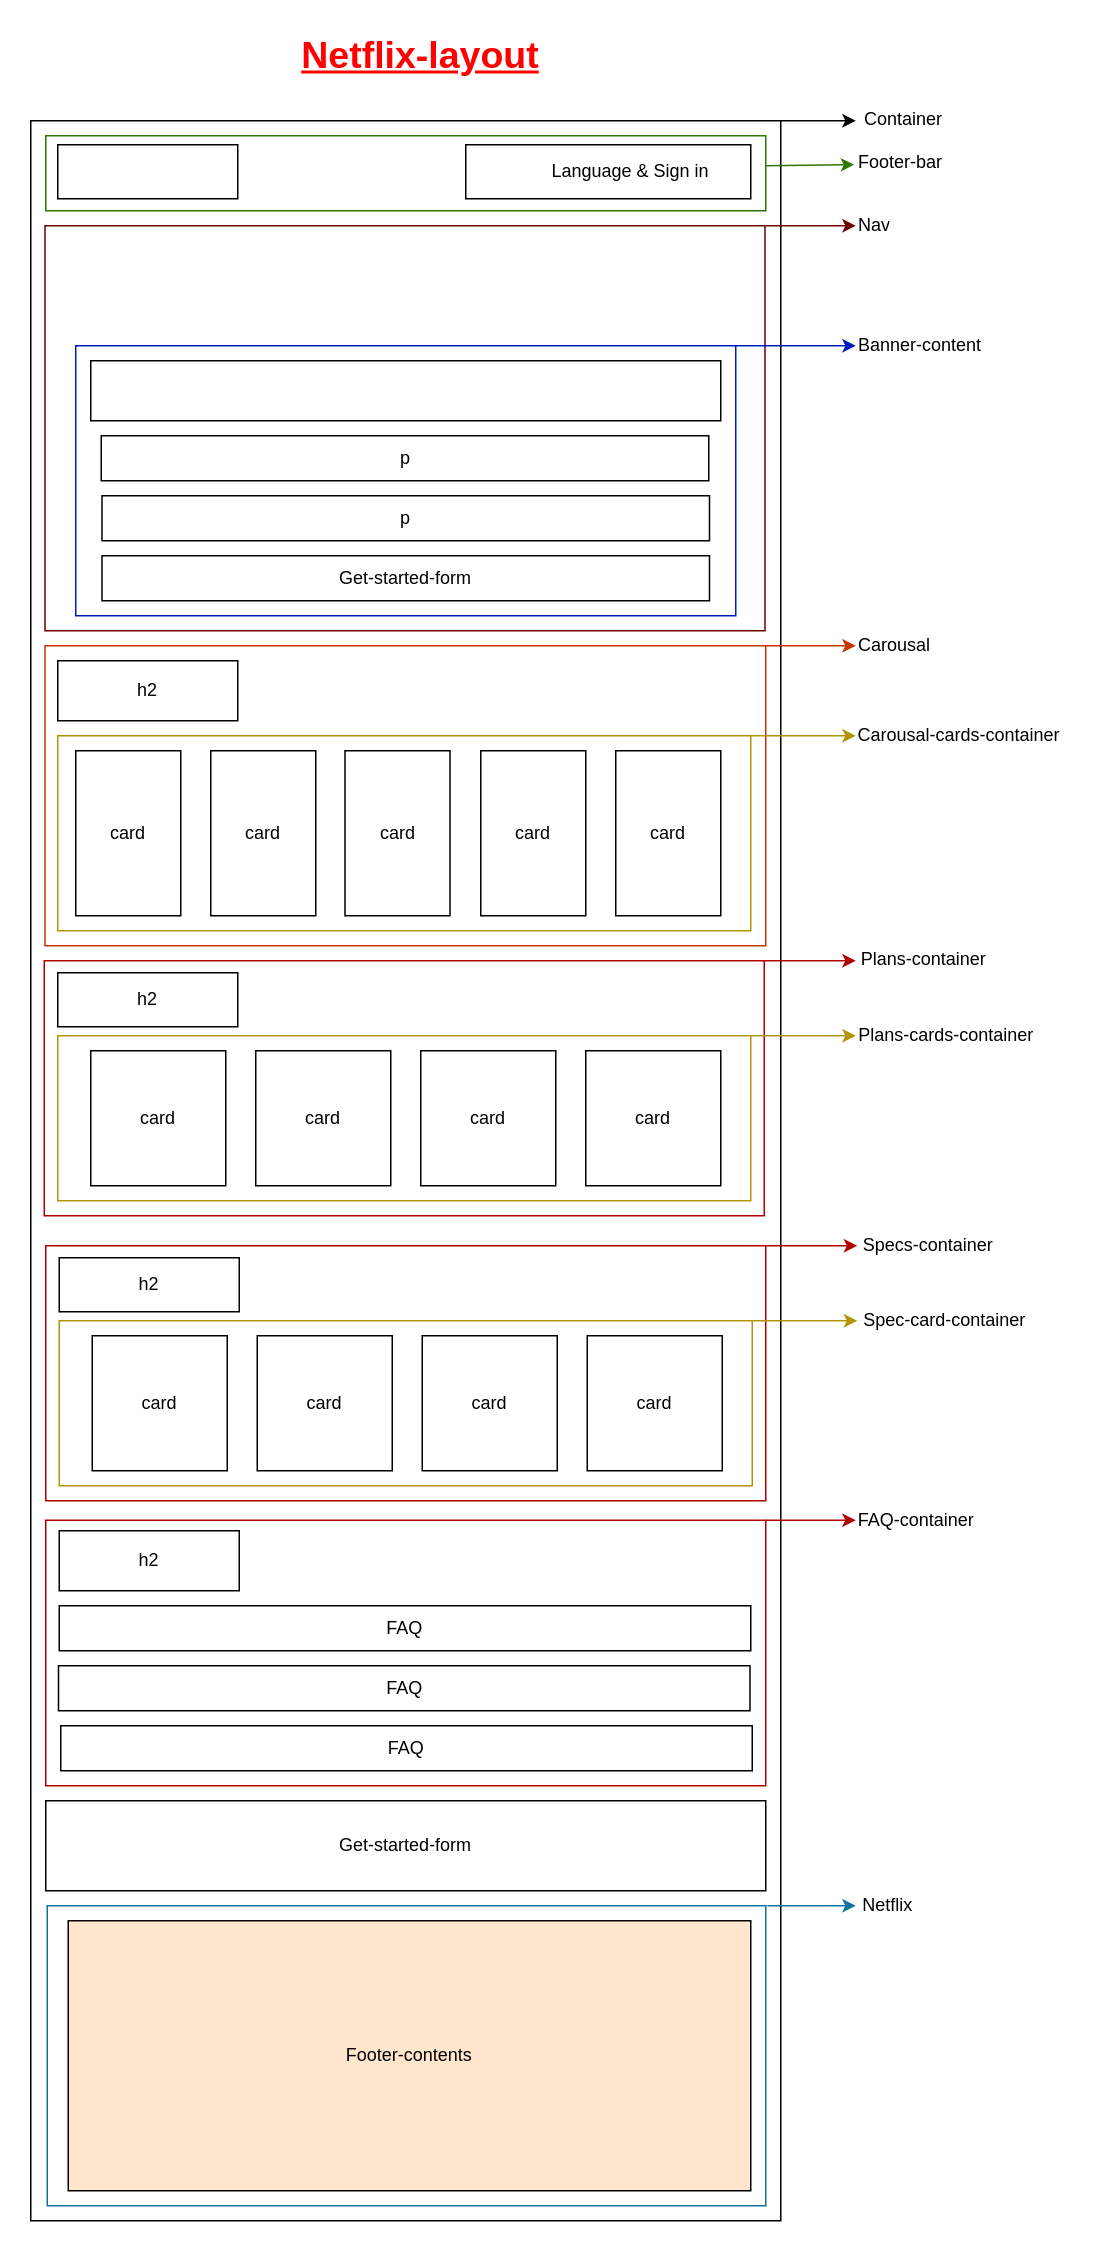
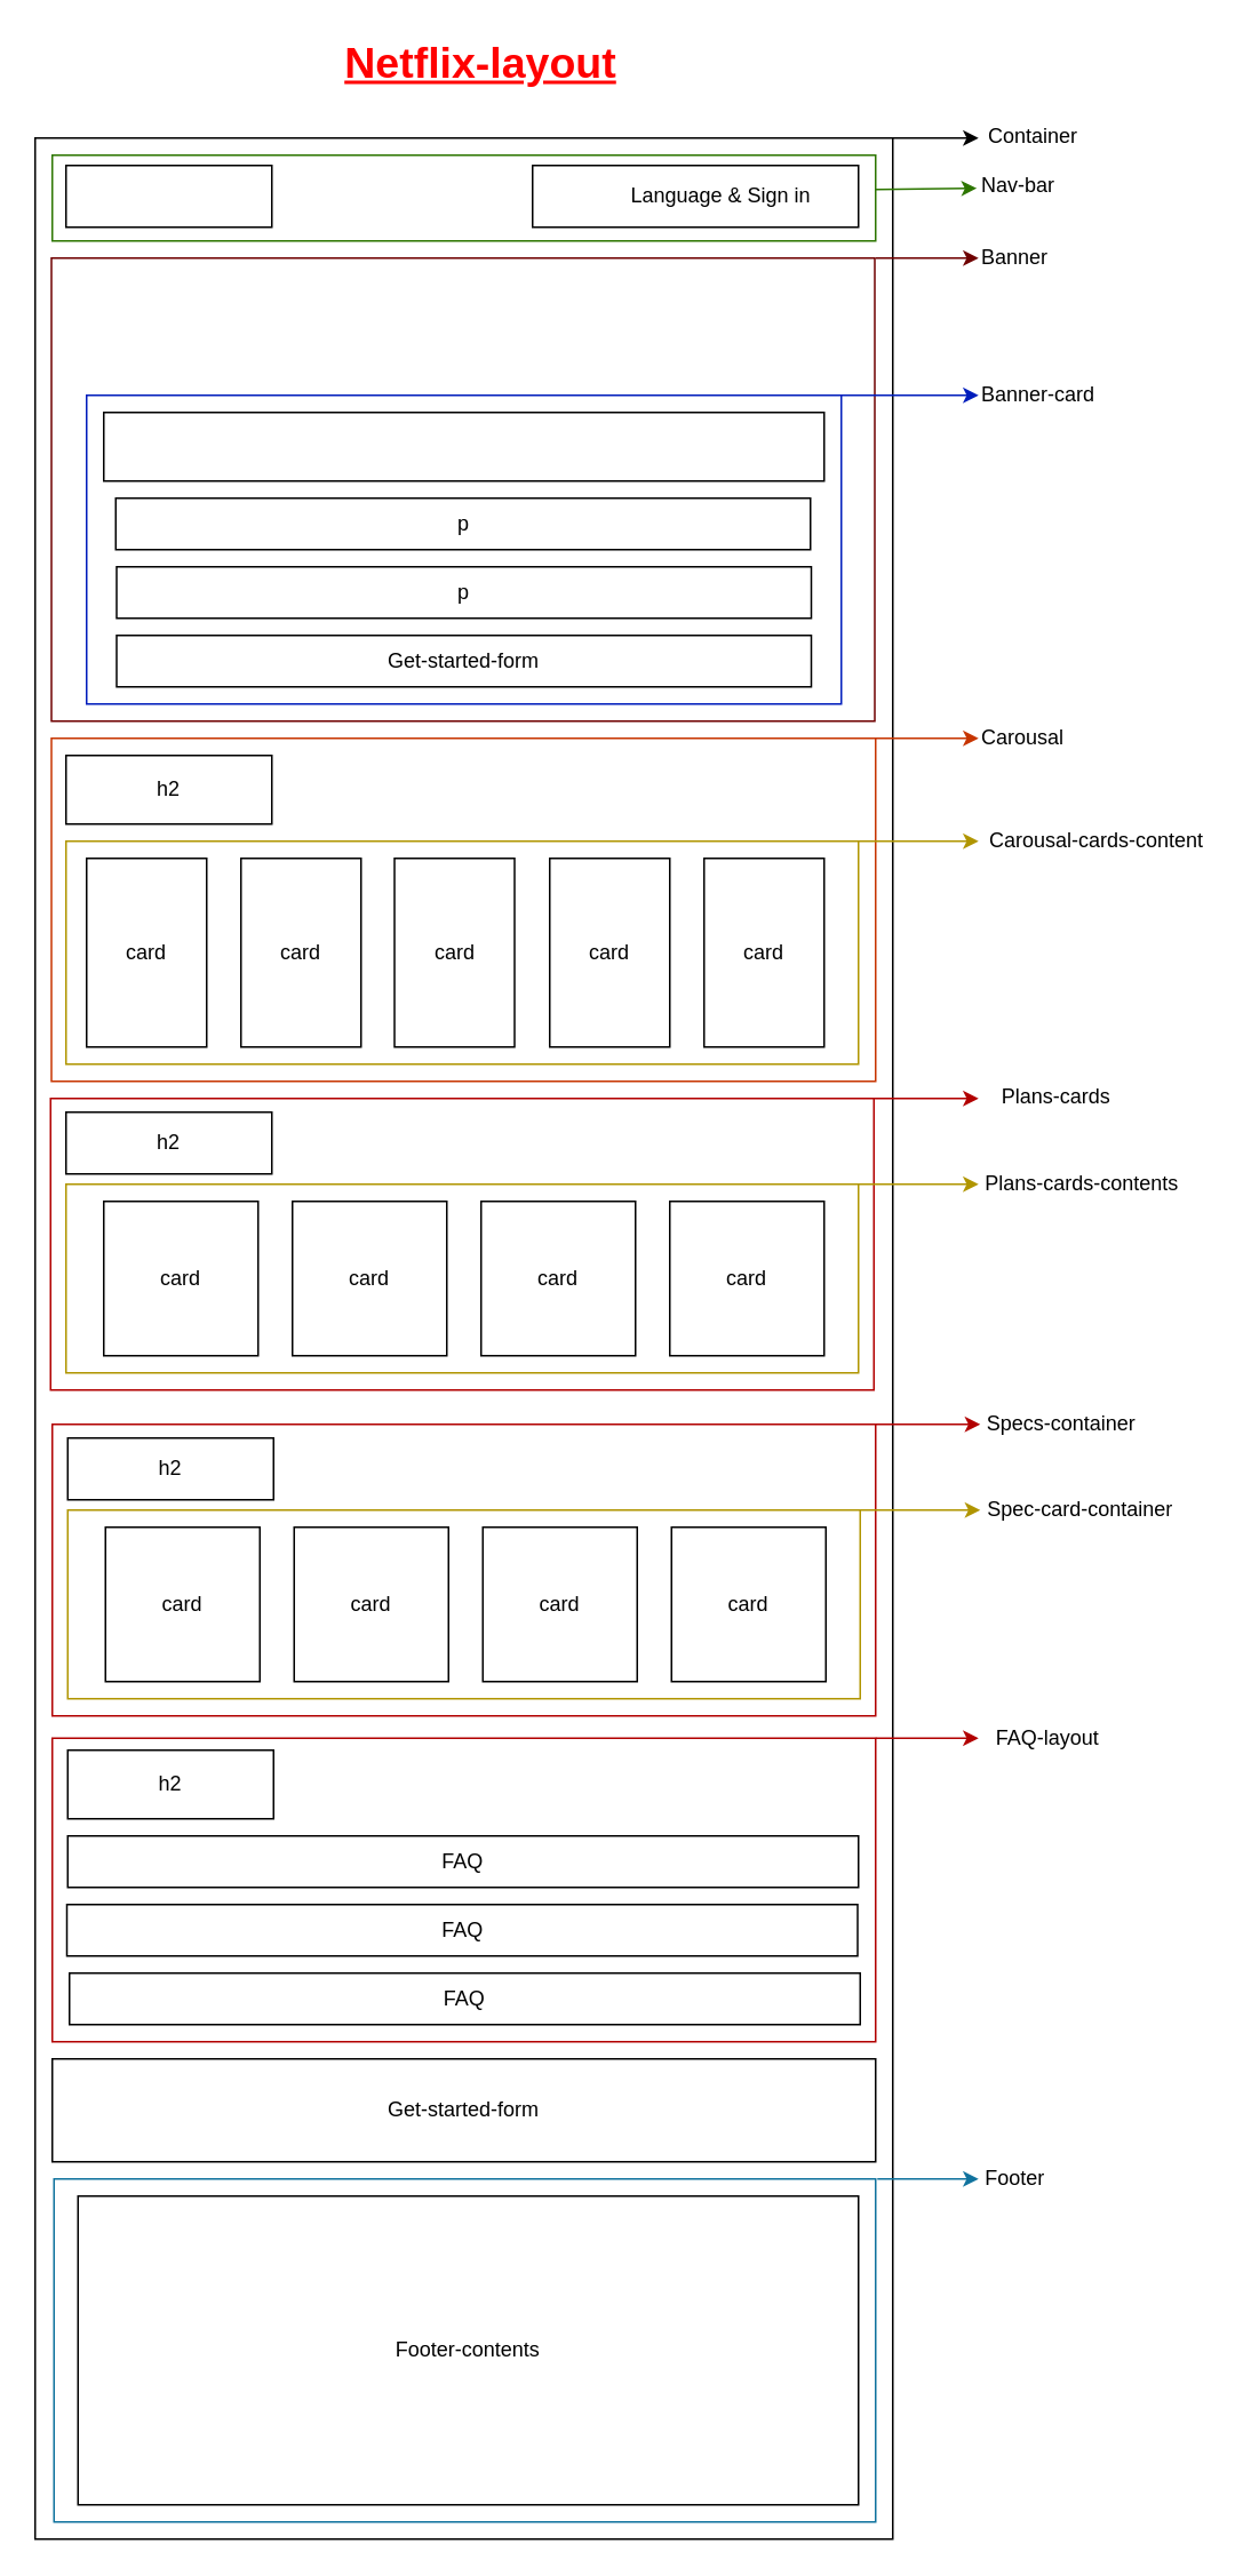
- <mxCell id="6" value="Footer-bar" style="text;strokeColor=none;fillColor=none;align=left;verticalAlign=middle;spacingLeft=4;spacingRight=4;overflow=hidden;points=[[0,0.5],[1,0.5]];portConstraint=eastwest;rotatable=0;whiteSpace=wrap;html=1;" vertex="1" parent="1"><mxGeometry x="566" y="93" width="80" height="30" as="geometry" /></mxCell>
+ <mxCell id="6" value="Nav-bar" style="text;strokeColor=none;fillColor=none;align=left;verticalAlign=middle;spacingLeft=4;spacingRight=4;overflow=hidden;points=[[0,0.5],[1,0.5]];portConstraint=eastwest;rotatable=0;whiteSpace=wrap;html=1;" vertex="1" parent="1"><mxGeometry x="566" y="93" width="80" height="30" as="geometry" /></mxCell>
- <mxCell id="9" value="Nav" style="text;strokeColor=none;fillColor=none;align=left;verticalAlign=middle;spacingLeft=4;spacingRight=4;overflow=hidden;points=[[0,0.5],[1,0.5]];portConstraint=eastwest;rotatable=0;whiteSpace=wrap;html=1;" vertex="1" parent="1"><mxGeometry x="566" y="135" width="80" height="30" as="geometry" /></mxCell>
+ <mxCell id="9" value="Banner" style="text;strokeColor=none;fillColor=none;align=left;verticalAlign=middle;spacingLeft=4;spacingRight=4;overflow=hidden;points=[[0,0.5],[1,0.5]];portConstraint=eastwest;rotatable=0;whiteSpace=wrap;html=1;" vertex="1" parent="1"><mxGeometry x="566" y="135" width="80" height="30" as="geometry" /></mxCell>
- <mxCell id="12" value="Banner-content" style="text;strokeColor=none;fillColor=none;align=left;verticalAlign=middle;spacingLeft=4;spacingRight=4;overflow=hidden;points=[[0,0.5],[1,0.5]];portConstraint=eastwest;rotatable=0;whiteSpace=wrap;html=1;" vertex="1" parent="1"><mxGeometry x="566" y="215" width="110" height="30" as="geometry" /></mxCell>
+ <mxCell id="12" value="Banner-card" style="text;strokeColor=none;fillColor=none;align=left;verticalAlign=middle;spacingLeft=4;spacingRight=4;overflow=hidden;points=[[0,0.5],[1,0.5]];portConstraint=eastwest;rotatable=0;whiteSpace=wrap;html=1;" vertex="1" parent="1"><mxGeometry x="566" y="215" width="110" height="30" as="geometry" /></mxCell>
- <mxCell id="32" value="Carousal-cards-container" style="text;html=1;align=center;verticalAlign=middle;whiteSpace=wrap;rounded=0;" vertex="1" parent="1"><mxGeometry x="566" y="475" width="146" height="30" as="geometry" /></mxCell>
+ <mxCell id="32" value="Carousal-cards-content" style="text;html=1;align=center;verticalAlign=middle;whiteSpace=wrap;rounded=0;" vertex="1" parent="1"><mxGeometry x="566" y="475" width="146" height="30" as="geometry" /></mxCell>
- <mxCell id="40" value="Plans-container" style="text;html=1;align=center;verticalAlign=middle;resizable=0;points=[];autosize=1;strokeColor=none;fillColor=none;" vertex="1" parent="1"><mxGeometry x="560" y="624" width="110" height="30" as="geometry" /></mxCell>
+ <mxCell id="40" value="Plans-cards" style="text;html=1;align=center;verticalAlign=middle;resizable=0;points=[];autosize=1;strokeColor=none;fillColor=none;" vertex="1" parent="1"><mxGeometry x="560" y="624" width="110" height="30" as="geometry" /></mxCell>
- <mxCell id="44" value="Plans-cards-container" style="text;html=1;align=center;verticalAlign=middle;resizable=0;points=[];autosize=1;strokeColor=none;fillColor=none;" vertex="1" parent="1"><mxGeometry x="560" y="675" width="140" height="30" as="geometry" /></mxCell>
+ <mxCell id="44" value="Plans-cards-contents" style="text;html=1;align=center;verticalAlign=middle;resizable=0;points=[];autosize=1;strokeColor=none;fillColor=none;" vertex="1" parent="1"><mxGeometry x="560" y="675" width="140" height="30" as="geometry" /></mxCell>
- <mxCell id="62" value="FAQ-container" style="text;html=1;align=center;verticalAlign=middle;resizable=0;points=[];autosize=1;strokeColor=none;fillColor=none;" vertex="1" parent="1"><mxGeometry x="560" y="998" width="100" height="30" as="geometry" /></mxCell>
+ <mxCell id="62" value="FAQ-layout" style="text;html=1;align=center;verticalAlign=middle;resizable=0;points=[];autosize=1;strokeColor=none;fillColor=none;" vertex="1" parent="1"><mxGeometry x="560" y="998" width="100" height="30" as="geometry" /></mxCell>
- <mxCell id="70" value="Netflix" style="text;html=1;align=center;verticalAlign=middle;resizable=0;points=[];autosize=1;strokeColor=none;fillColor=none;" vertex="1" parent="1"><mxGeometry x="561" y="1255" width="60" height="30" as="geometry" /></mxCell>
+ <mxCell id="70" value="Footer" style="text;html=1;align=center;verticalAlign=middle;resizable=0;points=[];autosize=1;strokeColor=none;fillColor=none;" vertex="1" parent="1"><mxGeometry x="561" y="1255" width="60" height="30" as="geometry" /></mxCell>
- <mxCell id="71" value="Footer-contents" style="whiteSpace=wrap;html=1;fillColor=#ffe6cc;" vertex="1" parent="1"><mxGeometry x="45" y="1280" width="455" height="180" as="geometry" /></mxCell>
+ <mxCell id="71" value="Footer-contents" style="whiteSpace=wrap;html=1;" vertex="1" parent="1"><mxGeometry x="45" y="1280" width="455" height="180" as="geometry" /></mxCell>
